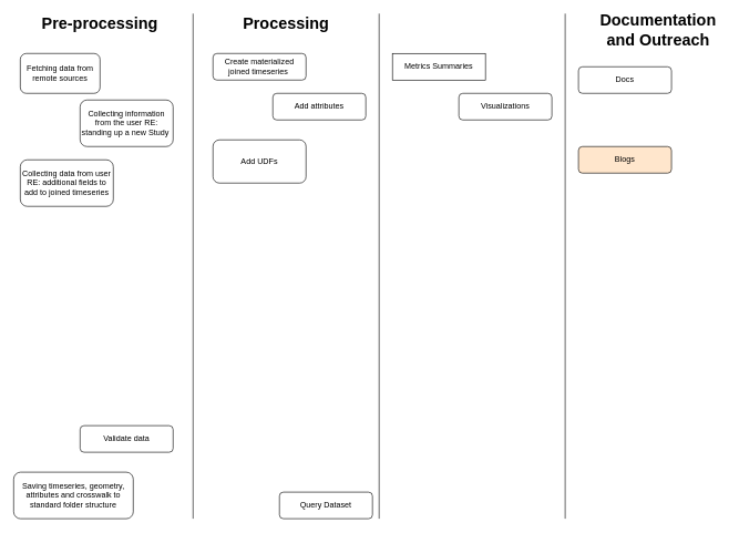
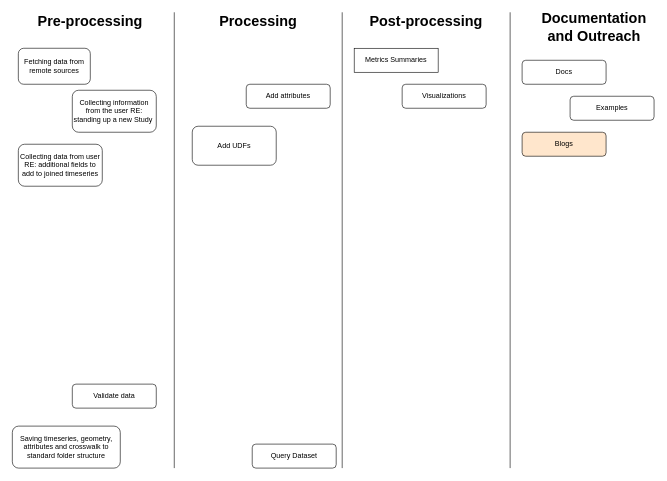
+ <mxCell id="7" value="Post-processing" style="text;html=1;strokeColor=none;fillColor=none;align=center;verticalAlign=middle;whiteSpace=wrap;rounded=0;fontSize=24;fontStyle=1" parent="1" vertex="1"><mxGeometry x="590" y="20" width="240" height="30" as="geometry" /></mxCell>
- <mxCell id="13" value="Create materialized joined timeseries&amp;nbsp;" style="rounded=1;whiteSpace=wrap;html=1;" parent="1" vertex="1"><mxGeometry x="320" y="80" width="140" height="40" as="geometry" /></mxCell>
- <mxCell id="18" value="Visualizations" style="rounded=1;whiteSpace=wrap;html=1;" parent="1" vertex="1"><mxGeometry x="690" y="140" width="140" height="40" as="geometry" /></mxCell>
+ <mxCell id="18" value="Visualizations" style="rounded=1;whiteSpace=wrap;html=1;" parent="1" vertex="1"><mxGeometry x="670" y="140" width="140" height="40" as="geometry" /></mxCell>
+ <mxCell id="20" value="Examples" style="rounded=1;whiteSpace=wrap;html=1;" parent="1" vertex="1"><mxGeometry x="950" y="160" width="140" height="40" as="geometry" /></mxCell>
